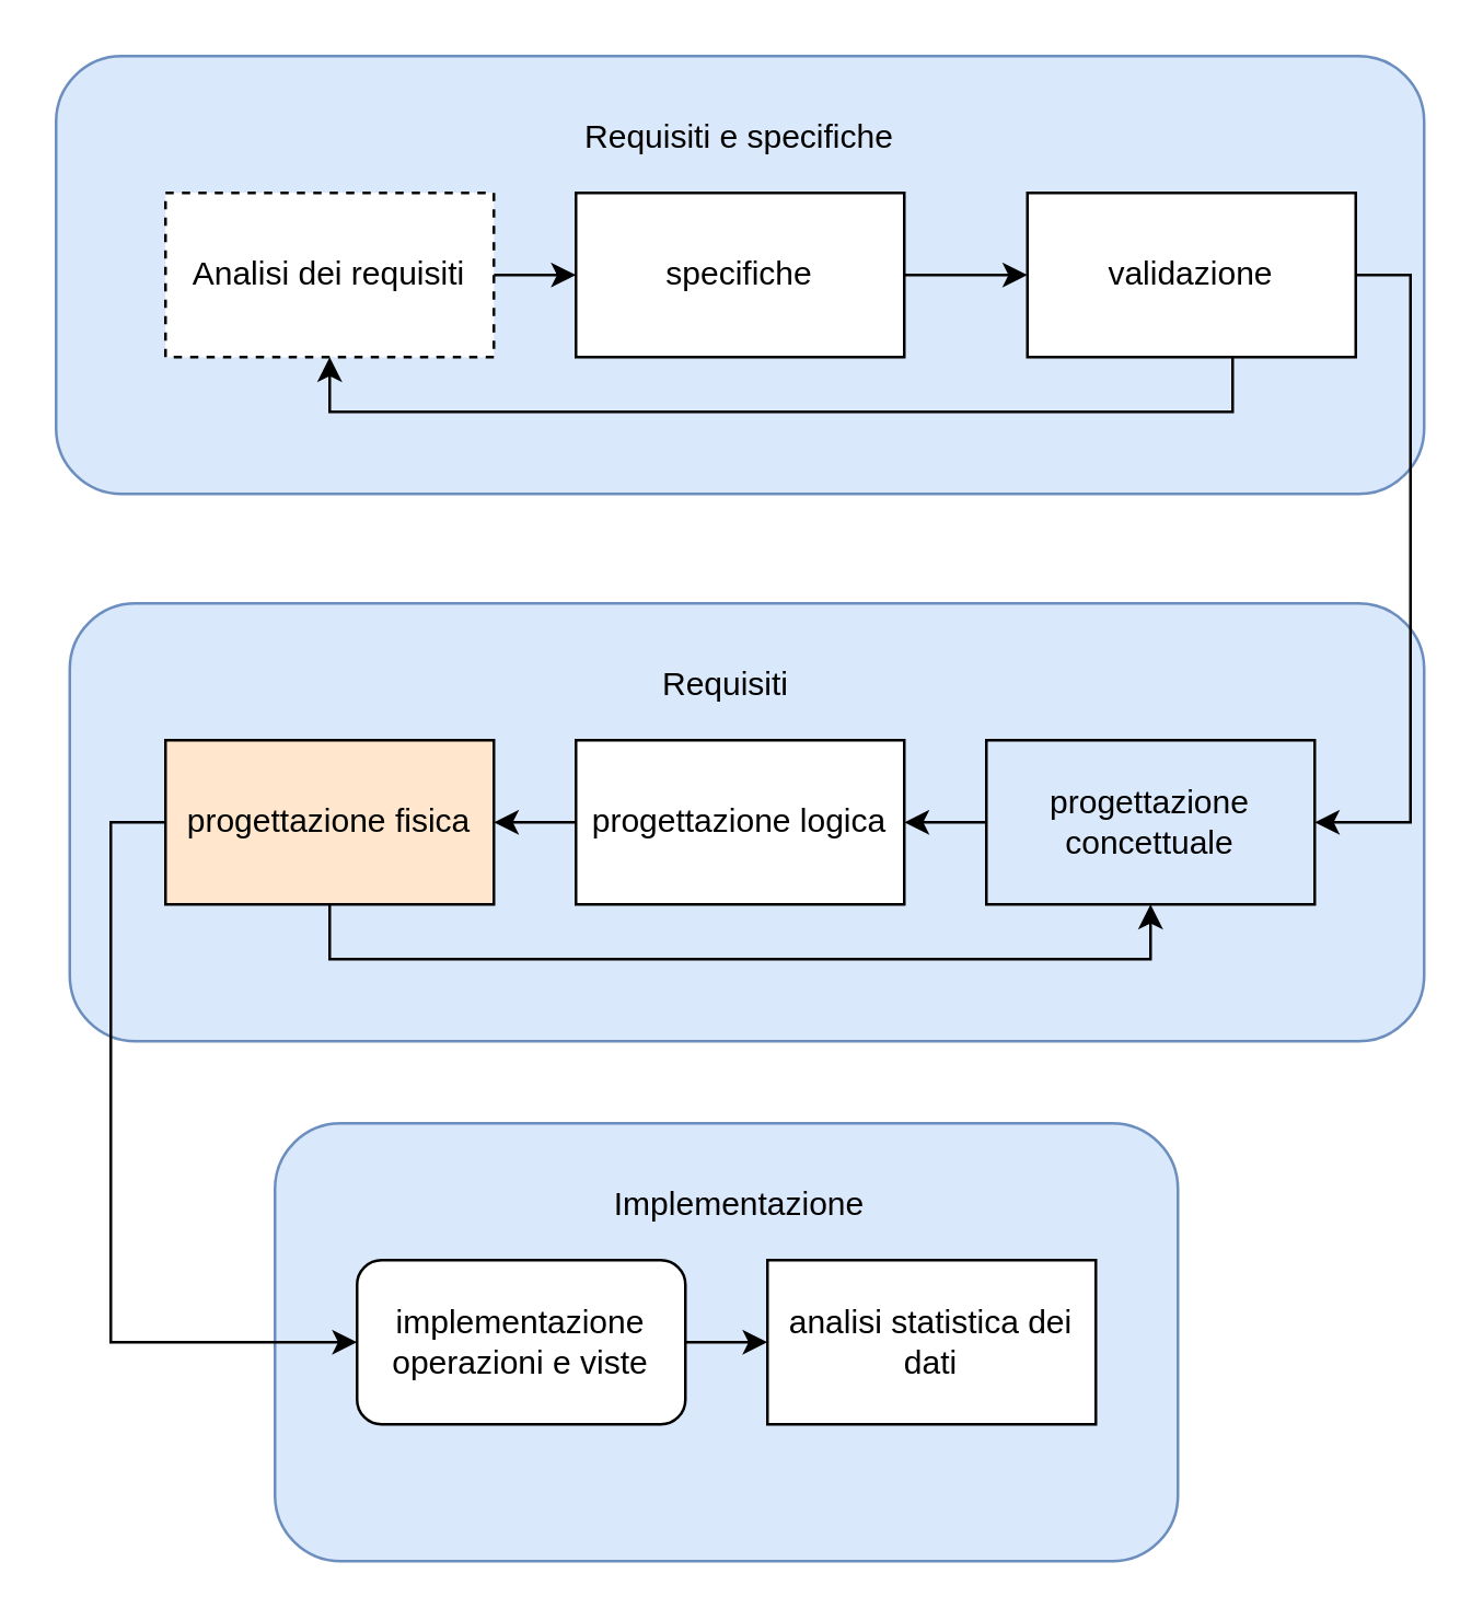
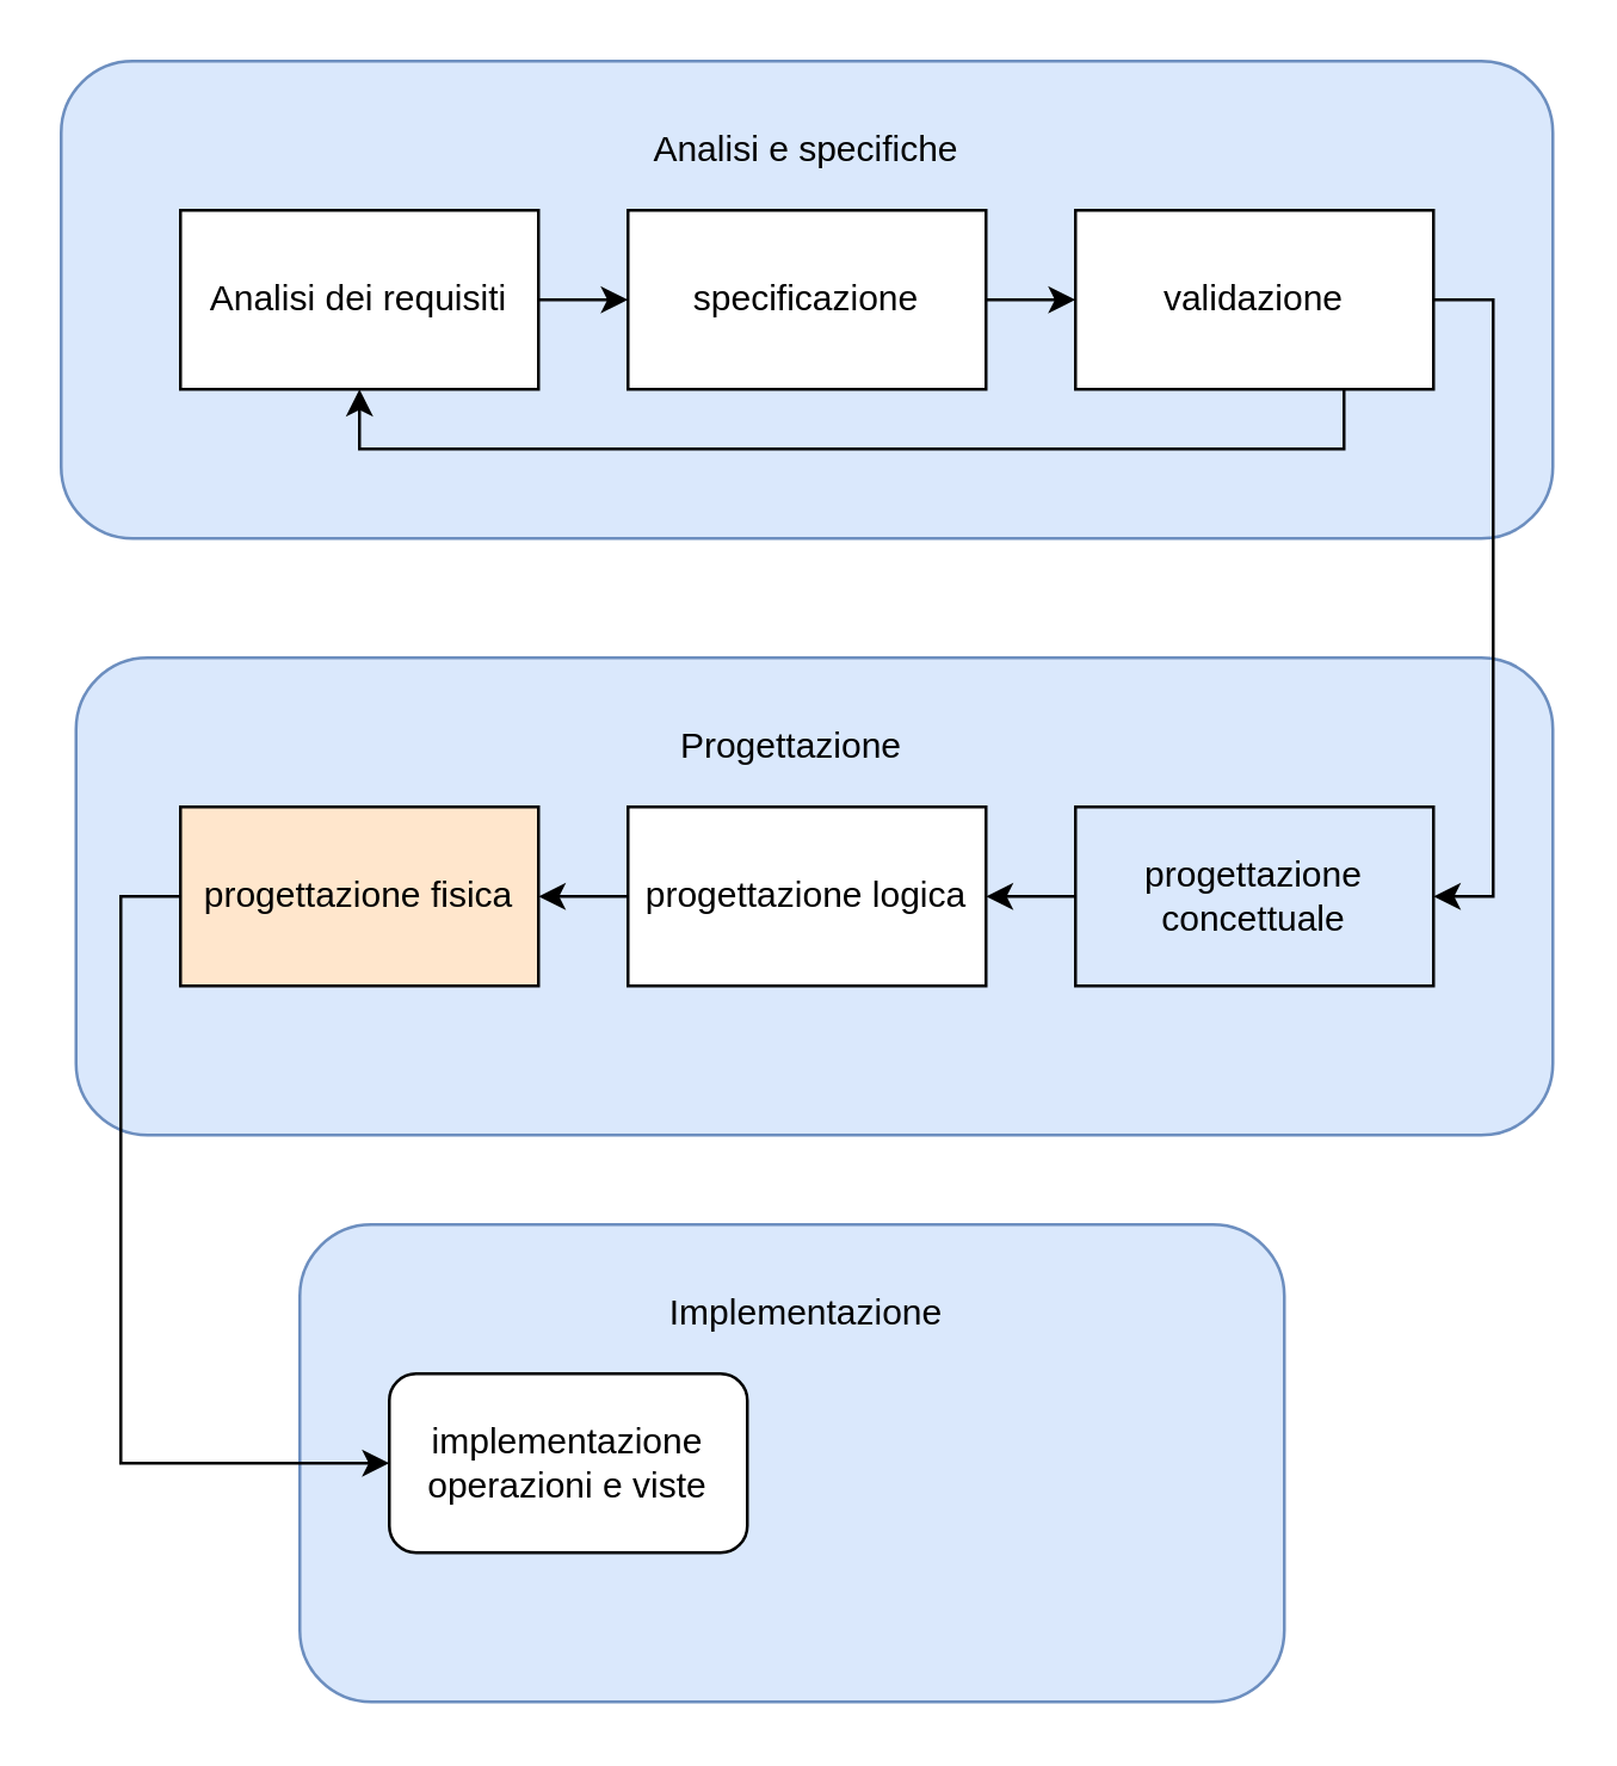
- <mxCell id="16" value="Requisiti e specifiche" style="text;html=1;strokeColor=none;fillColor=none;align=center;verticalAlign=middle;whiteSpace=wrap;rounded=0;" parent="1" vertex="1"><mxGeometry x="200" y="40" width="140" height="20" as="geometry" /></mxCell>
+ <mxCell id="16" value="Analisi e specifiche" style="text;html=1;strokeColor=none;fillColor=none;align=center;verticalAlign=middle;whiteSpace=wrap;rounded=0;" parent="1" vertex="1"><mxGeometry x="200" y="40" width="140" height="20" as="geometry" /></mxCell>
- <mxCell id="6" value="Analisi dei requisiti" style="rounded=0;whiteSpace=wrap;html=1;dashed=1;" parent="1" vertex="1"><mxGeometry x="60" y="70" width="120" height="60" as="geometry" /></mxCell>
+ <mxCell id="6" value="Analisi dei requisiti" style="rounded=0;whiteSpace=wrap;html=1;" parent="1" vertex="1"><mxGeometry x="60" y="70" width="120" height="60" as="geometry" /></mxCell>
- <mxCell id="8" value="specifiche" style="rounded=0;whiteSpace=wrap;html=1;" parent="1" vertex="1"><mxGeometry x="210" y="70" width="120" height="60" as="geometry" /></mxCell>
+ <mxCell id="8" value="specificazione" style="rounded=0;whiteSpace=wrap;html=1;" parent="1" vertex="1"><mxGeometry x="210" y="70" width="120" height="60" as="geometry" /></mxCell>
- <mxCell id="11" value="validazione" style="rounded=0;whiteSpace=wrap;html=1;" parent="1" vertex="1"><mxGeometry x="375" y="70" width="120" height="60" as="geometry" /></mxCell>
+ <mxCell id="11" value="validazione" style="rounded=0;whiteSpace=wrap;html=1;" parent="1" vertex="1"><mxGeometry x="360" y="70" width="120" height="60" as="geometry" /></mxCell>
- <mxCell id="17" value="Requisiti" style="text;html=1;strokeColor=none;fillColor=none;align=center;verticalAlign=middle;whiteSpace=wrap;rounded=0;" parent="1" vertex="1"><mxGeometry x="220" y="240" width="90" height="20" as="geometry" /></mxCell>
+ <mxCell id="17" value="Progettazione" style="text;html=1;strokeColor=none;fillColor=none;align=center;verticalAlign=middle;whiteSpace=wrap;rounded=0;" parent="1" vertex="1"><mxGeometry x="220" y="240" width="90" height="20" as="geometry" /></mxCell>
- <mxCell id="18" style="edgeStyle=orthogonalEdgeStyle;rounded=0;orthogonalLoop=1;jettySize=auto;html=1;exitX=0.5;exitY=1;exitDx=0;exitDy=0;entryX=0.5;entryY=1;entryDx=0;entryDy=0;" edge="1" parent="1" source="20" target="13"><mxGeometry relative="1" as="geometry" /></mxCell>
- <mxCell id="22" style="edgeStyle=orthogonalEdgeStyle;rounded=0;orthogonalLoop=1;jettySize=auto;html=1;exitX=1;exitY=0.5;exitDx=0;exitDy=0;entryX=0;entryY=0.5;entryDx=0;entryDy=0;" edge="1" parent="1" source="23" target="21"><mxGeometry relative="1" as="geometry" /></mxCell>
- <mxCell id="21" value="analisi statistica dei dati" style="rounded=0;whiteSpace=wrap;html=1;" parent="1" vertex="1"><mxGeometry x="280" y="460" width="120" height="60" as="geometry" /></mxCell>
